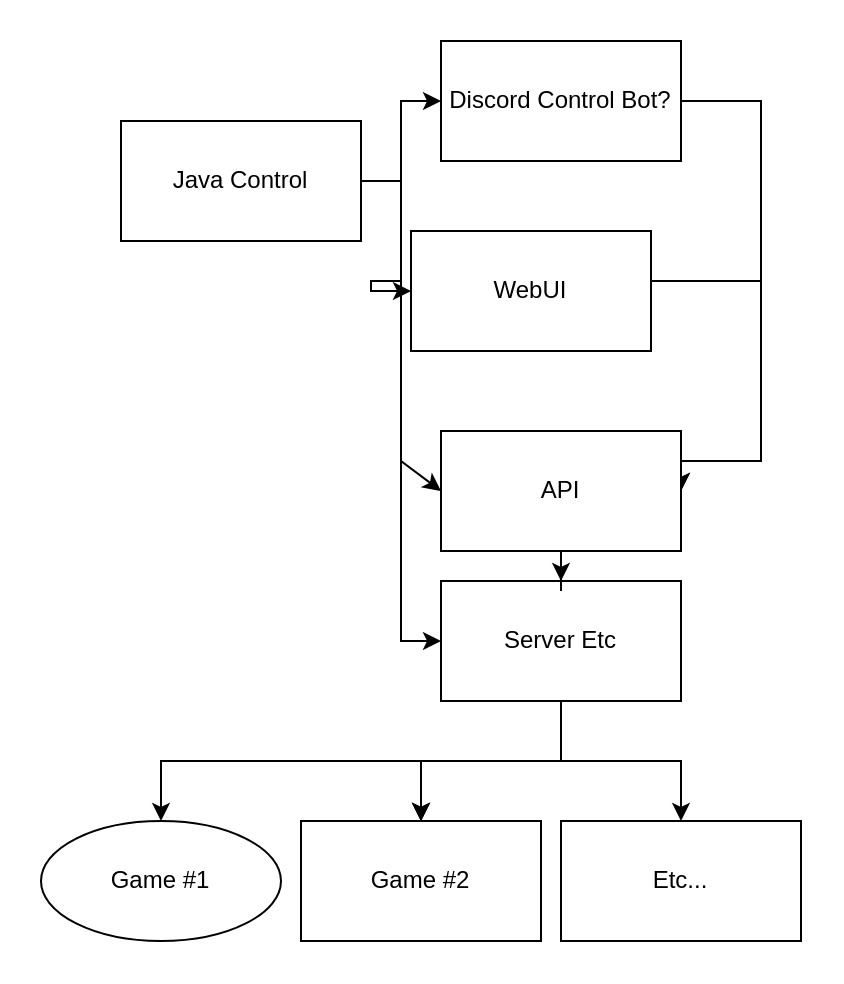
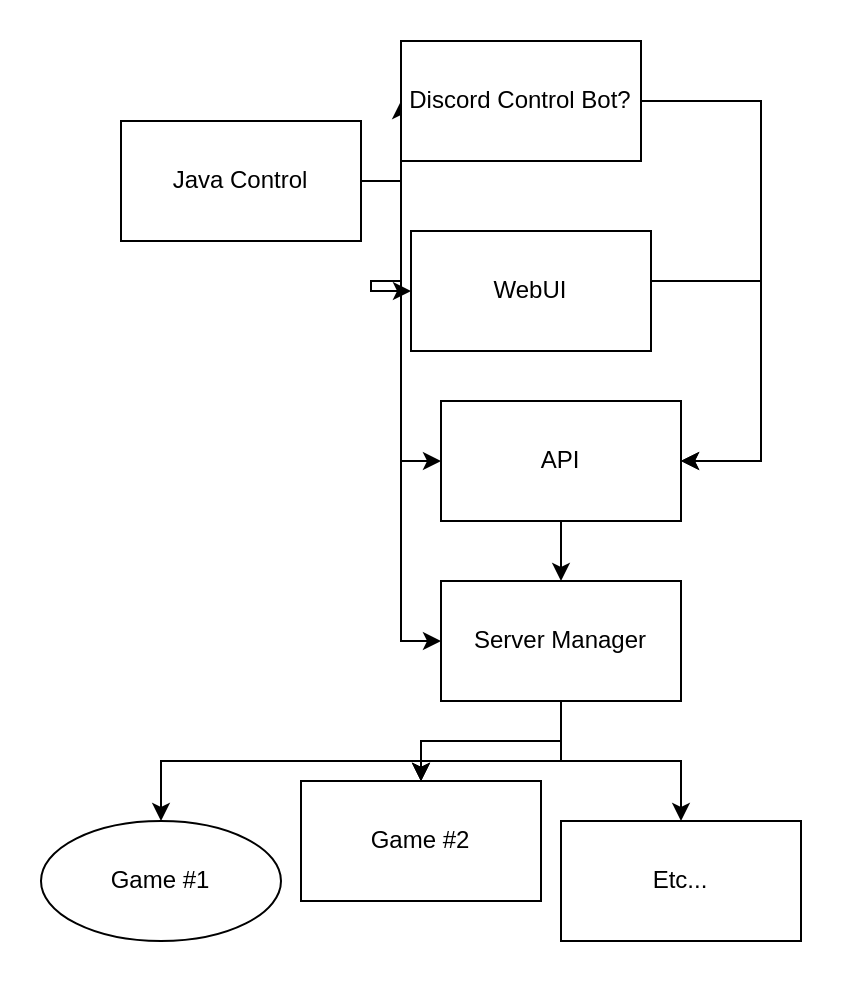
- <mxCell id="18" value="Discord Control Bot?" style="rounded=0;whiteSpace=wrap;html=1;" parent="1" vertex="1"><mxGeometry x="220" y="20" width="120" height="60" as="geometry" /></mxCell>
+ <mxCell id="18" value="Discord Control Bot?" style="rounded=0;whiteSpace=wrap;html=1;" parent="1" vertex="1"><mxGeometry x="200" y="20" width="120" height="60" as="geometry" /></mxCell>
- <mxCell id="20" value="API" style="rounded=0;whiteSpace=wrap;html=1;" parent="1" vertex="1"><mxGeometry x="220" y="215" width="120" height="60" as="geometry" /></mxCell>
+ <mxCell id="20" value="API" style="rounded=0;whiteSpace=wrap;html=1;" parent="1" vertex="1"><mxGeometry x="220" y="200" width="120" height="60" as="geometry" /></mxCell>
- <mxCell id="13" value="Server Etc" style="rounded=0;whiteSpace=wrap;html=1;" parent="1" vertex="1"><mxGeometry x="220" y="290" width="120" height="60" as="geometry" /></mxCell>
+ <mxCell id="13" value="Server Manager" style="rounded=0;whiteSpace=wrap;html=1;" parent="1" vertex="1"><mxGeometry x="220" y="290" width="120" height="60" as="geometry" /></mxCell>
- <mxCell id="15" value="Game #2" style="rounded=0;whiteSpace=wrap;html=1;" parent="1" vertex="1"><mxGeometry x="150" y="410" width="120" height="60" as="geometry" /></mxCell>
+ <mxCell id="15" value="Game #2" style="rounded=0;whiteSpace=wrap;html=1;" parent="1" vertex="1"><mxGeometry x="150" y="390" width="120" height="60" as="geometry" /></mxCell>
